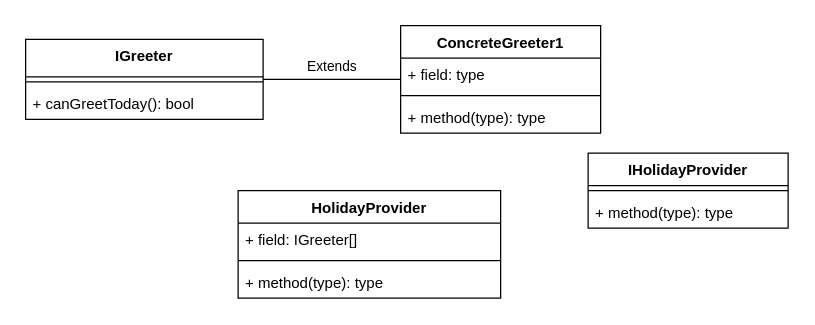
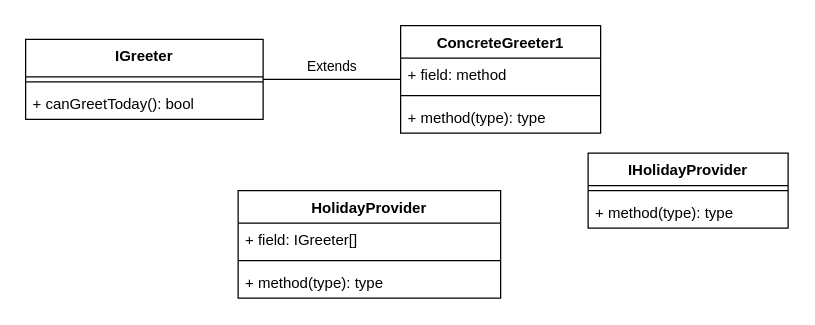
- <mxCell id="4" value="+ field: type" style="text;strokeColor=none;fillColor=none;align=left;verticalAlign=top;spacingLeft=4;spacingRight=4;overflow=hidden;rotatable=0;points=[[0,0.5],[1,0.5]];portConstraint=eastwest;" vertex="1" parent="3"><mxGeometry y="26" width="160" height="26" as="geometry" /></mxCell>
+ <mxCell id="4" value="+ field: method" style="text;strokeColor=none;fillColor=none;align=left;verticalAlign=top;spacingLeft=4;spacingRight=4;overflow=hidden;rotatable=0;points=[[0,0.5],[1,0.5]];portConstraint=eastwest;" vertex="1" parent="3"><mxGeometry y="26" width="160" height="26" as="geometry" /></mxCell>
